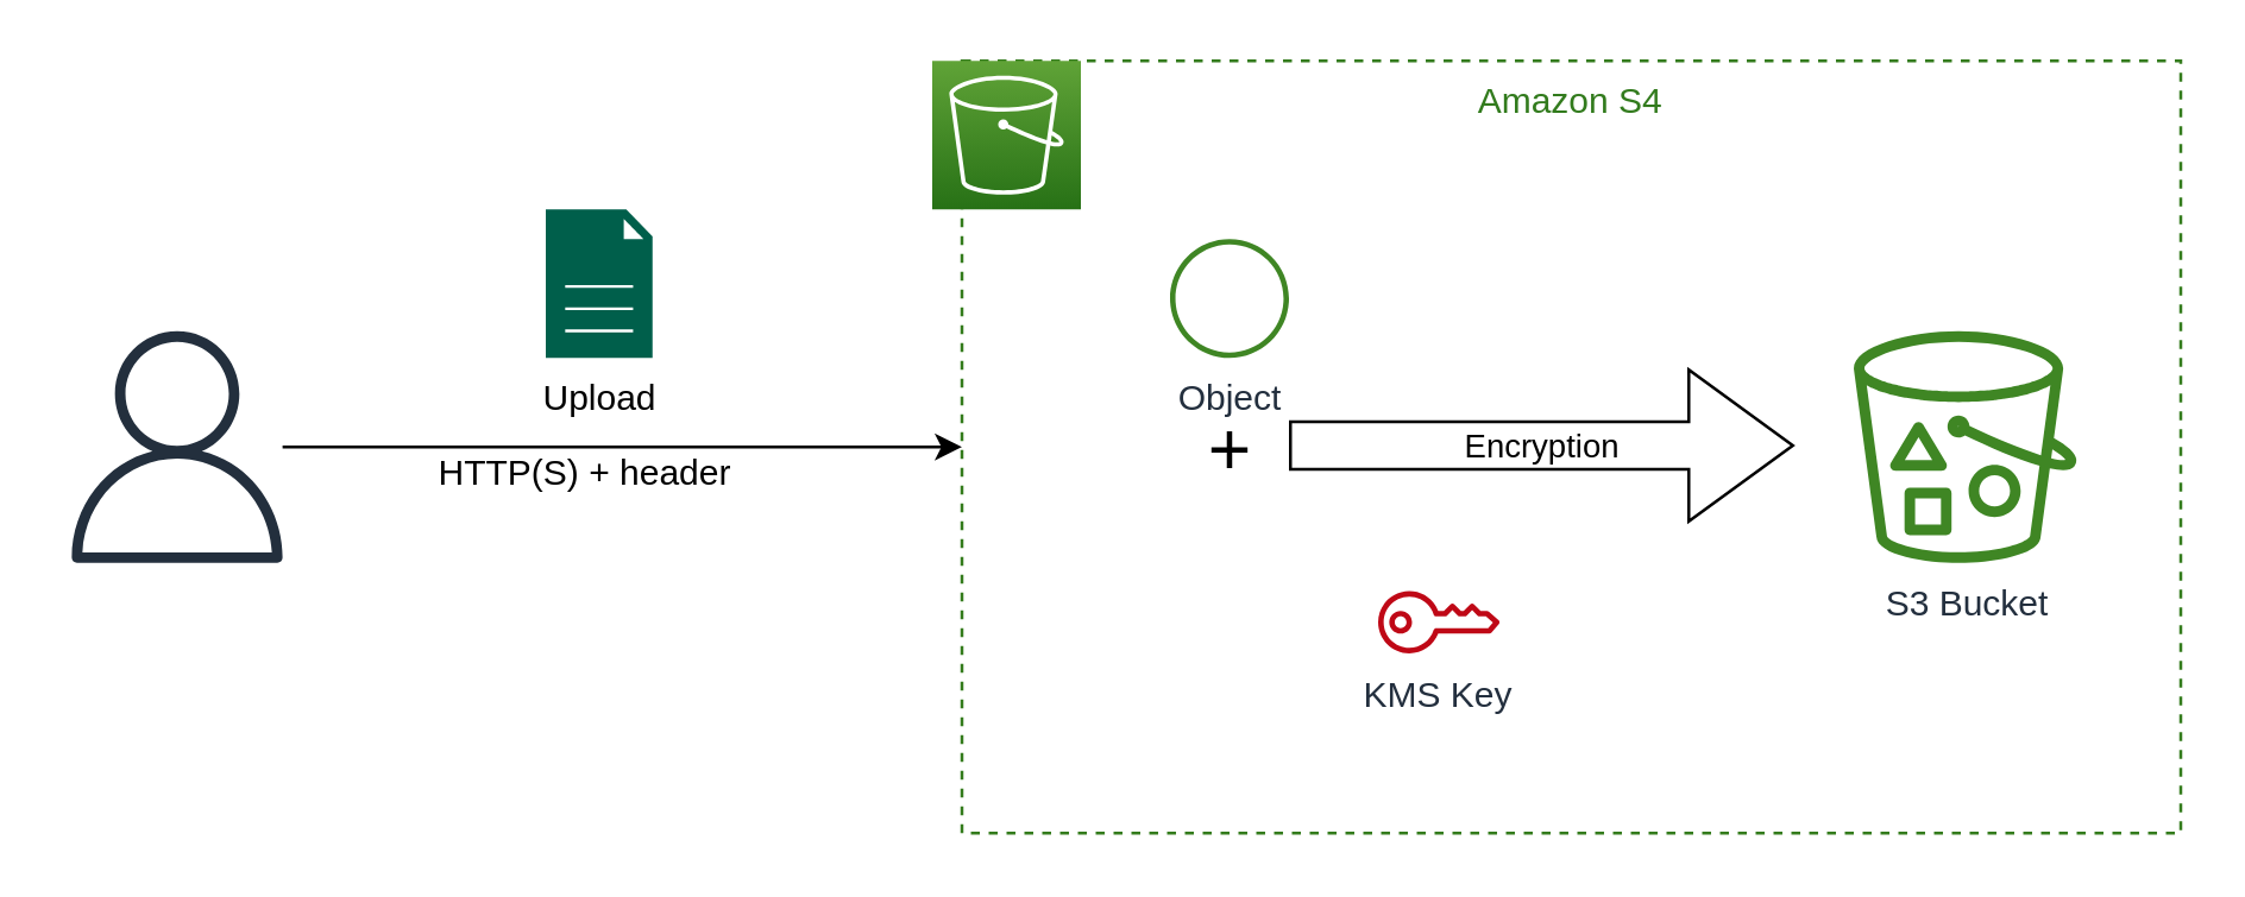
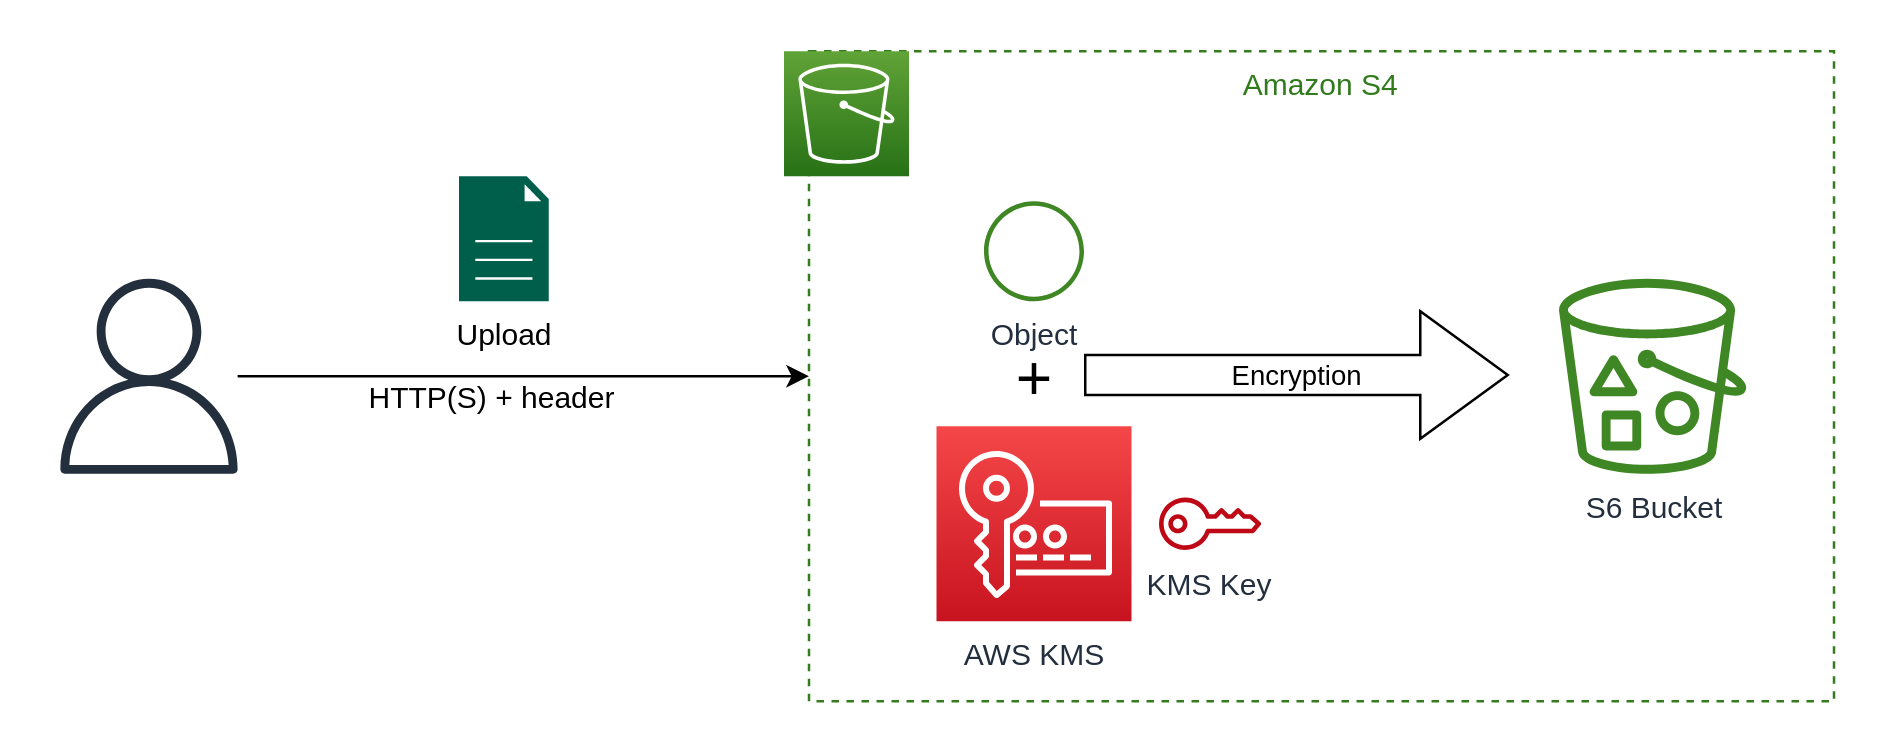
- <mxCell id="10" value="S3 Bucket" style="sketch=0;outlineConnect=0;fontColor=#232F3E;gradientColor=none;fillColor=#3F8624;strokeColor=none;dashed=0;verticalLabelPosition=bottom;verticalAlign=top;align=center;html=1;fontSize=12;fontStyle=0;aspect=fixed;pointerEvents=1;shape=mxgraph.aws4.bucket_with_objects;" vertex="1" parent="1"><mxGeometry x="623" y="111" width="75" height="78" as="geometry" /></mxCell>
+ <mxCell id="10" value="S6 Bucket" style="sketch=0;outlineConnect=0;fontColor=#232F3E;gradientColor=none;fillColor=#3F8624;strokeColor=none;dashed=0;verticalLabelPosition=bottom;verticalAlign=top;align=center;html=1;fontSize=12;fontStyle=0;aspect=fixed;pointerEvents=1;shape=mxgraph.aws4.bucket_with_objects;" vertex="1" parent="1"><mxGeometry x="623" y="111" width="75" height="78" as="geometry" /></mxCell>
+ <mxCell id="13" value="AWS KMS" style="sketch=0;points=[[0,0,0],[0.25,0,0],[0.5,0,0],[0.75,0,0],[1,0,0],[0,1,0],[0.25,1,0],[0.5,1,0],[0.75,1,0],[1,1,0],[0,0.25,0],[0,0.5,0],[0,0.75,0],[1,0.25,0],[1,0.5,0],[1,0.75,0]];outlineConnect=0;fontColor=#232F3E;gradientColor=#F54749;gradientDirection=north;fillColor=#C7131F;strokeColor=#ffffff;dashed=0;verticalLabelPosition=bottom;verticalAlign=top;align=center;html=1;fontSize=12;fontStyle=0;aspect=fixed;shape=mxgraph.aws4.resourceIcon;resIcon=mxgraph.aws4.key_management_service;" vertex="1" parent="1"><mxGeometry x="374" y="170" width="78" height="78" as="geometry" /></mxCell>
